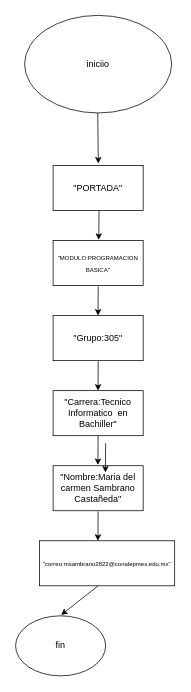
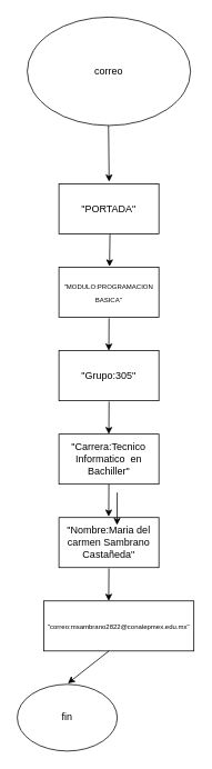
- <mxCell id="4" value="iniciio" style="ellipse;whiteSpace=wrap;html=1;" parent="1" vertex="1"><mxGeometry x="32" y="20" width="196" height="130" as="geometry" /></mxCell>
+ <mxCell id="4" value="correo" style="ellipse;whiteSpace=wrap;html=1;" parent="1" vertex="1"><mxGeometry x="32" y="20" width="196" height="130" as="geometry" /></mxCell>
